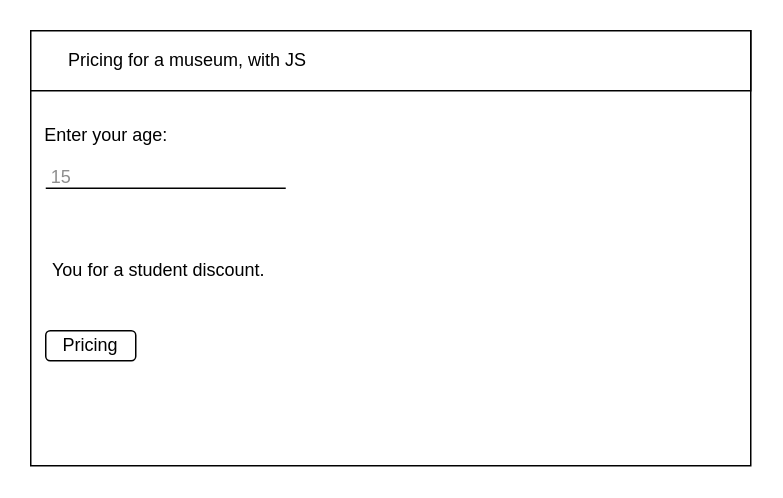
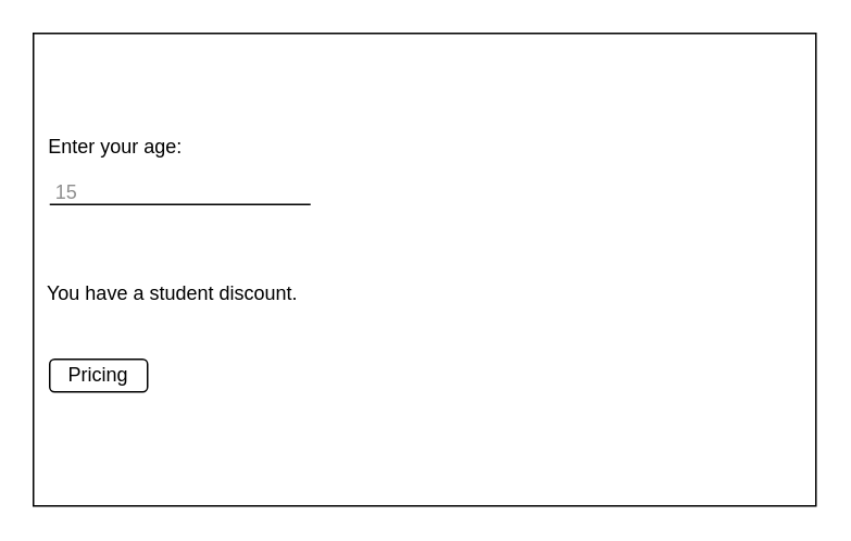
- <mxCell id="3" value="&amp;nbsp; &amp;nbsp; &amp;nbsp; &amp;nbsp;Pricing for a museum, with JS" style="rounded=0;whiteSpace=wrap;html=1;align=left;" vertex="1" parent="1"><mxGeometry x="20" y="20" width="480" height="40" as="geometry" /></mxCell>
- <mxCell id="8" value="You for a student discount." style="text;html=1;align=center;verticalAlign=middle;resizable=0;points=[];autosize=1;strokeColor=none;fillColor=none;fontColor=#000000;" vertex="1" parent="1"><mxGeometry x="20" y="170" width="170" height="20" as="geometry" /></mxCell>
+ <mxCell id="8" value="You have a student discount." style="text;html=1;align=center;verticalAlign=middle;resizable=0;points=[];autosize=1;strokeColor=none;fillColor=none;fontColor=#000000;" vertex="1" parent="1"><mxGeometry x="20" y="170" width="170" height="20" as="geometry" /></mxCell>
